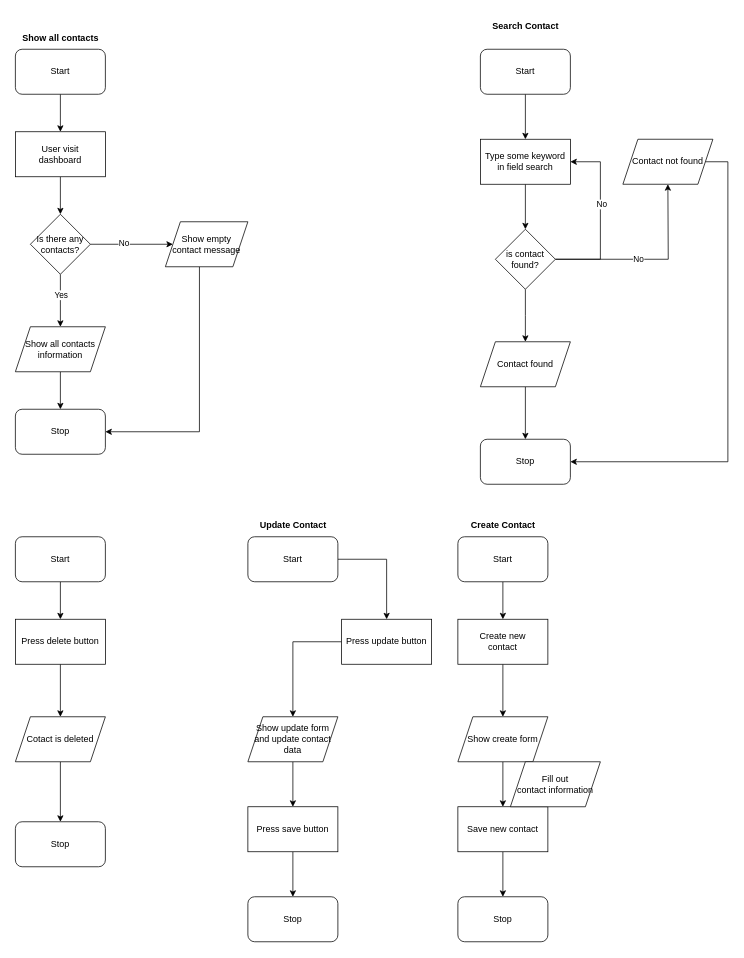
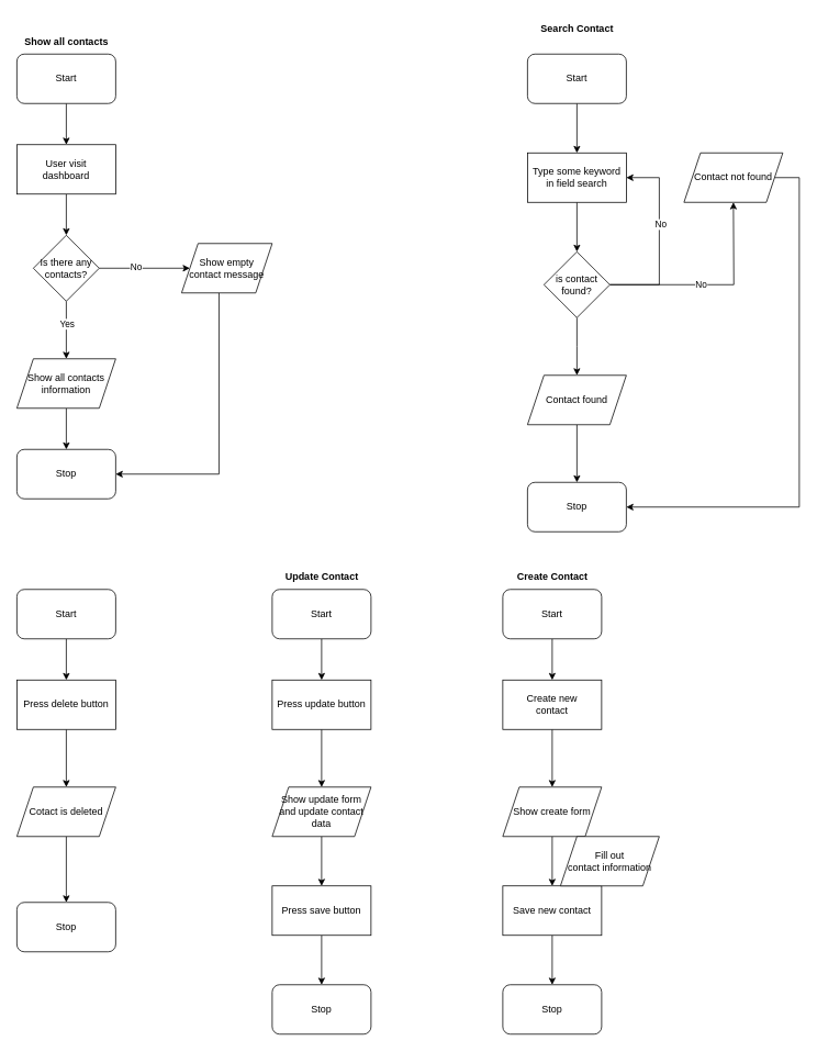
- <mxCell id="43" value="Press update button" style="rounded=0;whiteSpace=wrap;html=1;" parent="1" vertex="1"><mxGeometry x="455" y="825" width="120" height="60" as="geometry" /></mxCell>
+ <mxCell id="43" value="Press update button" style="rounded=0;whiteSpace=wrap;html=1;" parent="1" vertex="1"><mxGeometry x="330" y="825" width="120" height="60" as="geometry" /></mxCell>
